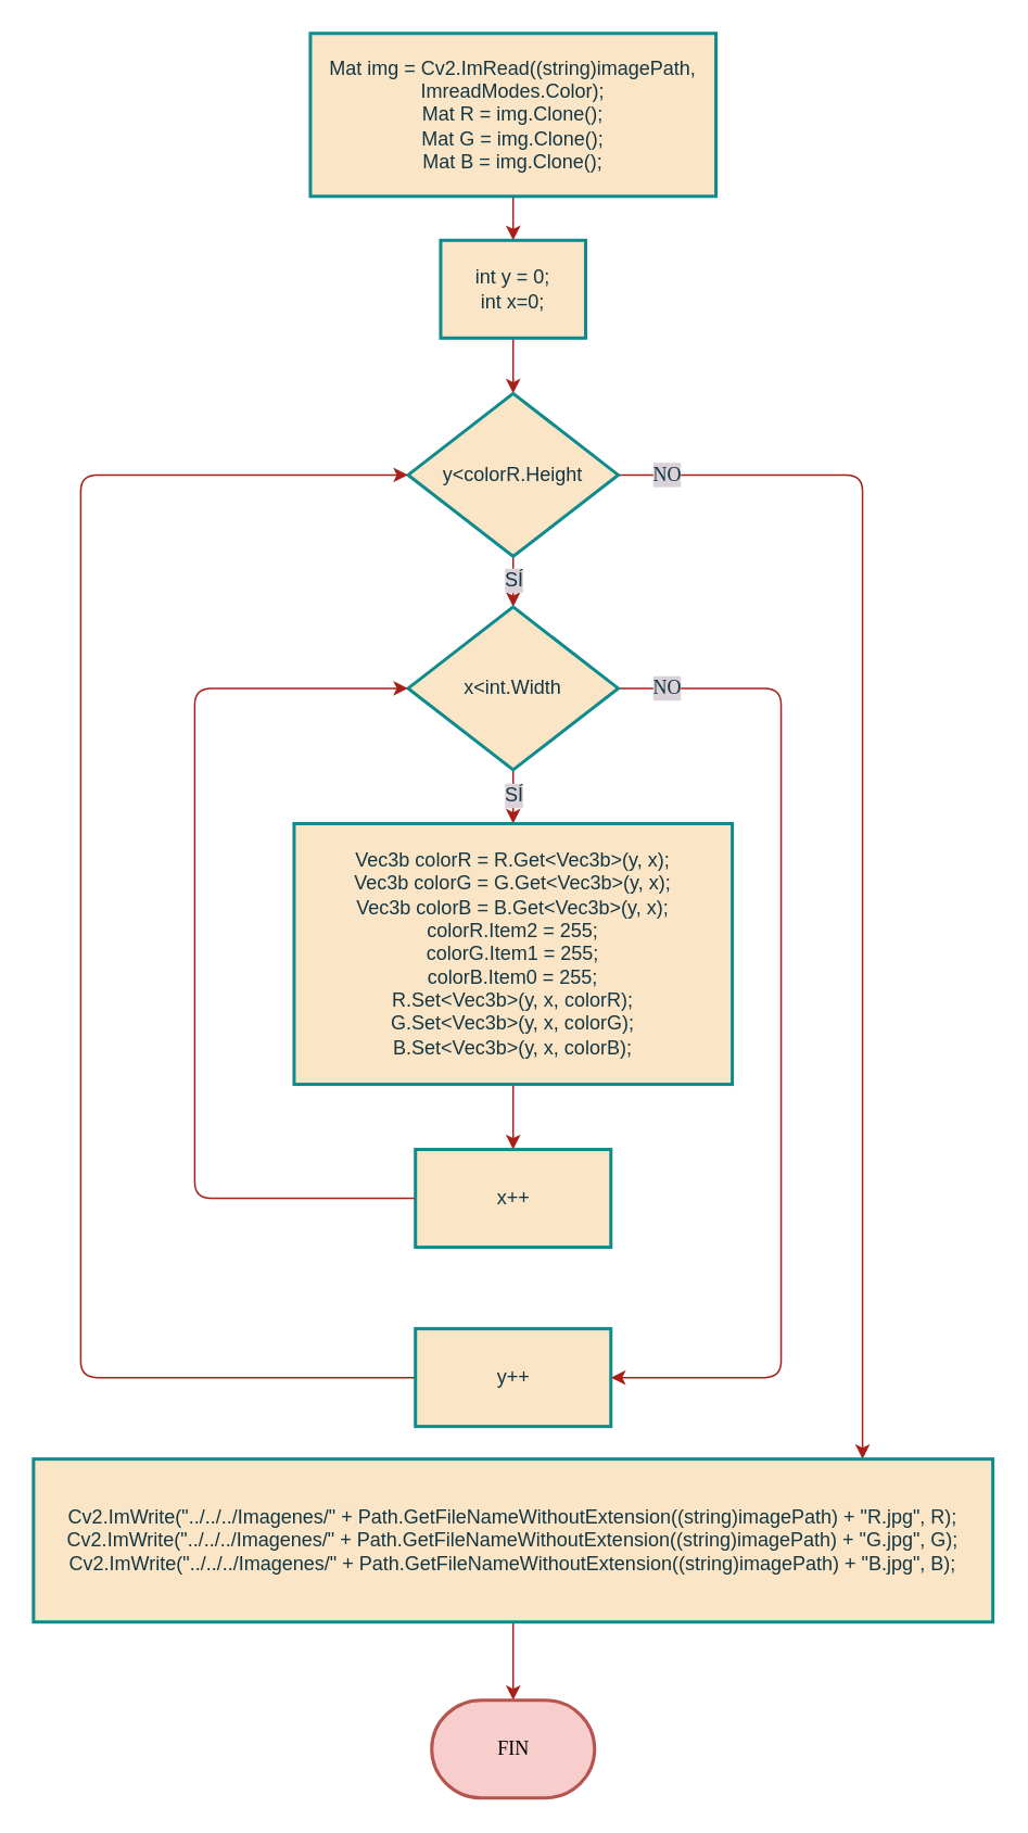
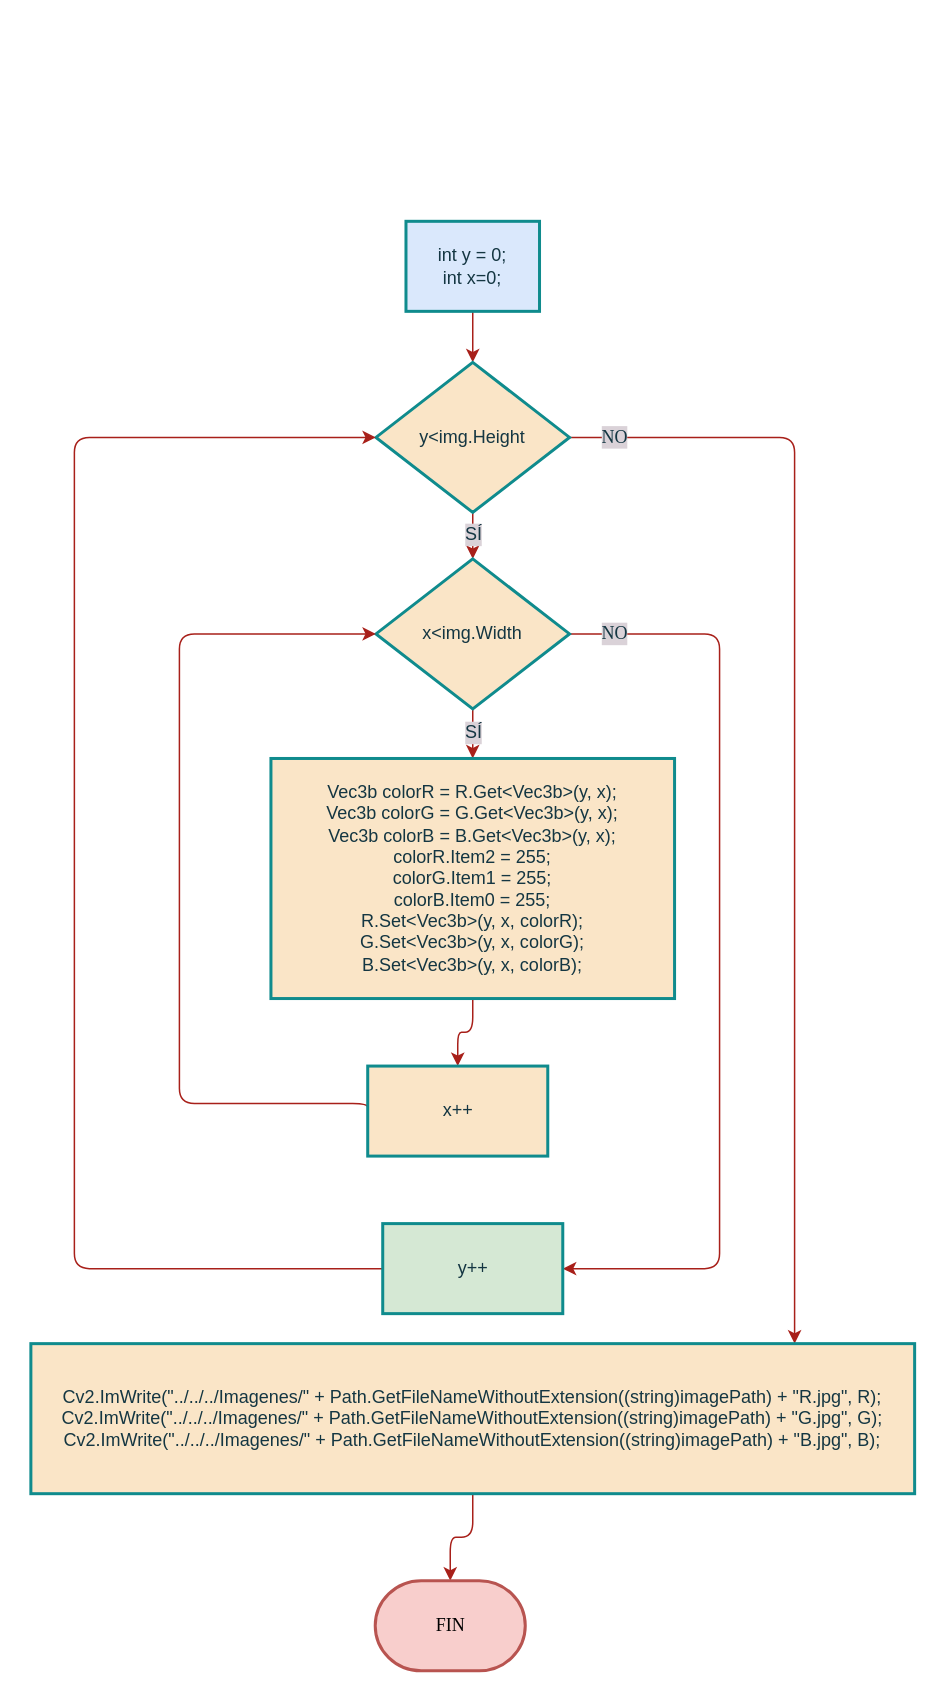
- <mxCell id="3" value="&lt;div style=&quot;font-size: 12px;&quot;&gt;Mat img = Cv2.ImRead((string)imagePath, ImreadModes.Color);&lt;/div&gt;&lt;div style=&quot;font-size: 12px;&quot;&gt;Mat R = img.Clone();&lt;/div&gt;&lt;div style=&quot;font-size: 12px;&quot;&gt;Mat G = img.Clone();&lt;/div&gt;&lt;div style=&quot;font-size: 12px;&quot;&gt;Mat B = img.Clone();&lt;/div&gt;" style="whiteSpace=wrap;html=1;strokeWidth=2;fontStyle=0;horizontal=1;align=center;fontSize=12;fillColor=#FAE5C7;strokeColor=#0F8B8D;fontColor=#143642;" vertex="1" parent="1"><mxGeometry x="190" y="20" width="249" height="100" as="geometry" /></mxCell>
- <mxCell id="2" value="" style="edgeStyle=orthogonalEdgeStyle;orthogonalLoop=1;jettySize=auto;html=1;fontStyle=0;horizontal=1;align=center;fontSize=12;fillColor=#FAE5C7;strokeColor=#A8201A;labelBackgroundColor=#DAD2D8;fontColor=#143642;" edge="1" parent="1" source="3" target="5"><mxGeometry relative="1" as="geometry" /></mxCell>
- <mxCell id="5" value="int y = 0;&lt;br style=&quot;font-size: 12px;&quot;&gt;int x=0;" style="whiteSpace=wrap;html=1;strokeWidth=2;fontStyle=0;horizontal=1;align=center;fontSize=12;fillColor=#FAE5C7;strokeColor=#0F8B8D;fontColor=#143642;" vertex="1" parent="1"><mxGeometry x="270" y="147" width="89" height="60" as="geometry" /></mxCell>
+ <mxCell id="5" value="int y = 0;&lt;br style=&quot;font-size: 12px;&quot;&gt;int x=0;" style="whiteSpace=wrap;html=1;strokeWidth=2;fontStyle=0;horizontal=1;align=center;fontSize=12;fillColor=#dae8fc;strokeColor=#0F8B8D;fontColor=#143642;" vertex="1" parent="1"><mxGeometry x="270" y="147" width="89" height="60" as="geometry" /></mxCell>
- <mxCell id="8" value="y&amp;lt;colorR.Height" style="rhombus;whiteSpace=wrap;html=1;strokeWidth=2;fontStyle=0;horizontal=1;align=center;fontSize=12;fillColor=#FAE5C7;strokeColor=#0F8B8D;fontColor=#143642;" vertex="1" parent="1"><mxGeometry x="250" y="241" width="129" height="100" as="geometry" /></mxCell>
+ <mxCell id="8" value="y&amp;lt;img.Height" style="rhombus;whiteSpace=wrap;html=1;strokeWidth=2;fontStyle=0;horizontal=1;align=center;fontSize=12;fillColor=#FAE5C7;strokeColor=#0F8B8D;fontColor=#143642;" vertex="1" parent="1"><mxGeometry x="250" y="241" width="129" height="100" as="geometry" /></mxCell>
- <mxCell id="11" value="x&amp;lt;int.Width" style="rhombus;whiteSpace=wrap;html=1;strokeWidth=2;fontStyle=0;horizontal=1;align=center;fontSize=12;fillColor=#FAE5C7;strokeColor=#0F8B8D;fontColor=#143642;" vertex="1" parent="1"><mxGeometry x="250" y="372" width="129" height="100" as="geometry" /></mxCell>
+ <mxCell id="11" value="x&amp;lt;img.Width" style="rhombus;whiteSpace=wrap;html=1;strokeWidth=2;fontStyle=0;horizontal=1;align=center;fontSize=12;fillColor=#FAE5C7;strokeColor=#0F8B8D;fontColor=#143642;" vertex="1" parent="1"><mxGeometry x="250" y="372" width="129" height="100" as="geometry" /></mxCell>
- <mxCell id="15" value="x++" style="whiteSpace=wrap;html=1;fontStyle=0;strokeWidth=2;fontSize=12;fillColor=#FAE5C7;strokeColor=#0F8B8D;fontColor=#143642;" vertex="1" parent="1"><mxGeometry x="254.5" y="705" width="120" height="60" as="geometry" /></mxCell>
+ <mxCell id="15" value="x++" style="whiteSpace=wrap;html=1;fontStyle=0;strokeWidth=2;fontSize=12;fillColor=#FAE5C7;strokeColor=#0F8B8D;fontColor=#143642;" vertex="1" parent="1"><mxGeometry x="244.5" y="710" width="120" height="60" as="geometry" /></mxCell>
- <mxCell id="17" value="y++" style="whiteSpace=wrap;html=1;fontStyle=0;strokeWidth=2;fontSize=12;fillColor=#FAE5C7;strokeColor=#0F8B8D;fontColor=#143642;" vertex="1" parent="1"><mxGeometry x="254.5" y="815" width="120" height="60" as="geometry" /></mxCell>
+ <mxCell id="17" value="y++" style="whiteSpace=wrap;html=1;fontStyle=0;strokeWidth=2;fontSize=12;fillColor=#d5e8d4;strokeColor=#0F8B8D;fontColor=#143642;" vertex="1" parent="1"><mxGeometry x="254.5" y="815" width="120" height="60" as="geometry" /></mxCell>
- <mxCell id="20" value="FIN" style="strokeWidth=2;html=1;shape=mxgraph.flowchart.terminator;whiteSpace=wrap;fontFamily=Tahoma;align=center;fontSize=12;fillColor=#f8cecc;strokeColor=#b85450;" vertex="1" parent="1"><mxGeometry x="264.5" y="1043" width="100" height="60" as="geometry" /></mxCell>
+ <mxCell id="20" value="FIN" style="strokeWidth=2;html=1;shape=mxgraph.flowchart.terminator;whiteSpace=wrap;fontFamily=Tahoma;align=center;fontSize=12;fillColor=#f8cecc;strokeColor=#b85450;" vertex="1" parent="1"><mxGeometry x="249.5" y="1053" width="100" height="60" as="geometry" /></mxCell>
